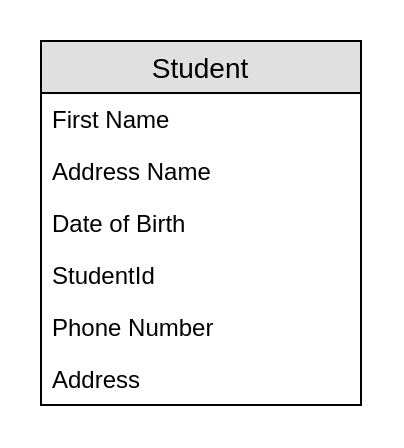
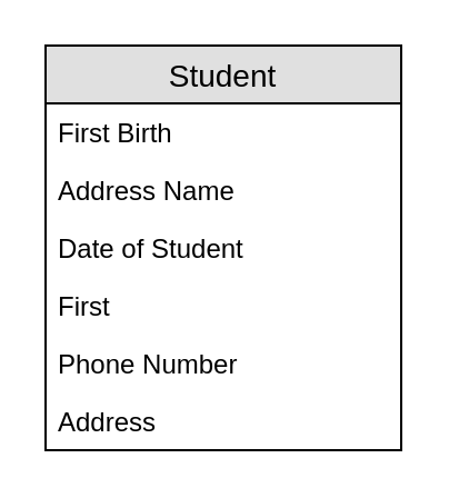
- <mxCell id="3" value="First Name" style="text;strokeColor=none;fillColor=none;spacingLeft=4;spacingRight=4;overflow=hidden;rotatable=0;points=[[0,0.5],[1,0.5]];portConstraint=eastwest;fontSize=12;" vertex="1" parent="2"><mxGeometry y="26" width="160" height="26" as="geometry" /></mxCell>
+ <mxCell id="3" value="First Birth" style="text;strokeColor=none;fillColor=none;spacingLeft=4;spacingRight=4;overflow=hidden;rotatable=0;points=[[0,0.5],[1,0.5]];portConstraint=eastwest;fontSize=12;" vertex="1" parent="2"><mxGeometry y="26" width="160" height="26" as="geometry" /></mxCell>
- <mxCell id="5" value="Date of Birth" style="text;strokeColor=none;fillColor=none;spacingLeft=4;spacingRight=4;overflow=hidden;rotatable=0;points=[[0,0.5],[1,0.5]];portConstraint=eastwest;fontSize=12;" vertex="1" parent="2"><mxGeometry y="78" width="160" height="26" as="geometry" /></mxCell>
+ <mxCell id="5" value="Date of Student" style="text;strokeColor=none;fillColor=none;spacingLeft=4;spacingRight=4;overflow=hidden;rotatable=0;points=[[0,0.5],[1,0.5]];portConstraint=eastwest;fontSize=12;" vertex="1" parent="2"><mxGeometry y="78" width="160" height="26" as="geometry" /></mxCell>
- <mxCell id="6" value="StudentId" style="text;strokeColor=none;fillColor=none;spacingLeft=4;spacingRight=4;overflow=hidden;rotatable=0;points=[[0,0.5],[1,0.5]];portConstraint=eastwest;fontSize=12;" vertex="1" parent="2"><mxGeometry y="104" width="160" height="26" as="geometry" /></mxCell>
+ <mxCell id="6" value="First" style="text;strokeColor=none;fillColor=none;spacingLeft=4;spacingRight=4;overflow=hidden;rotatable=0;points=[[0,0.5],[1,0.5]];portConstraint=eastwest;fontSize=12;" vertex="1" parent="2"><mxGeometry y="104" width="160" height="26" as="geometry" /></mxCell>
